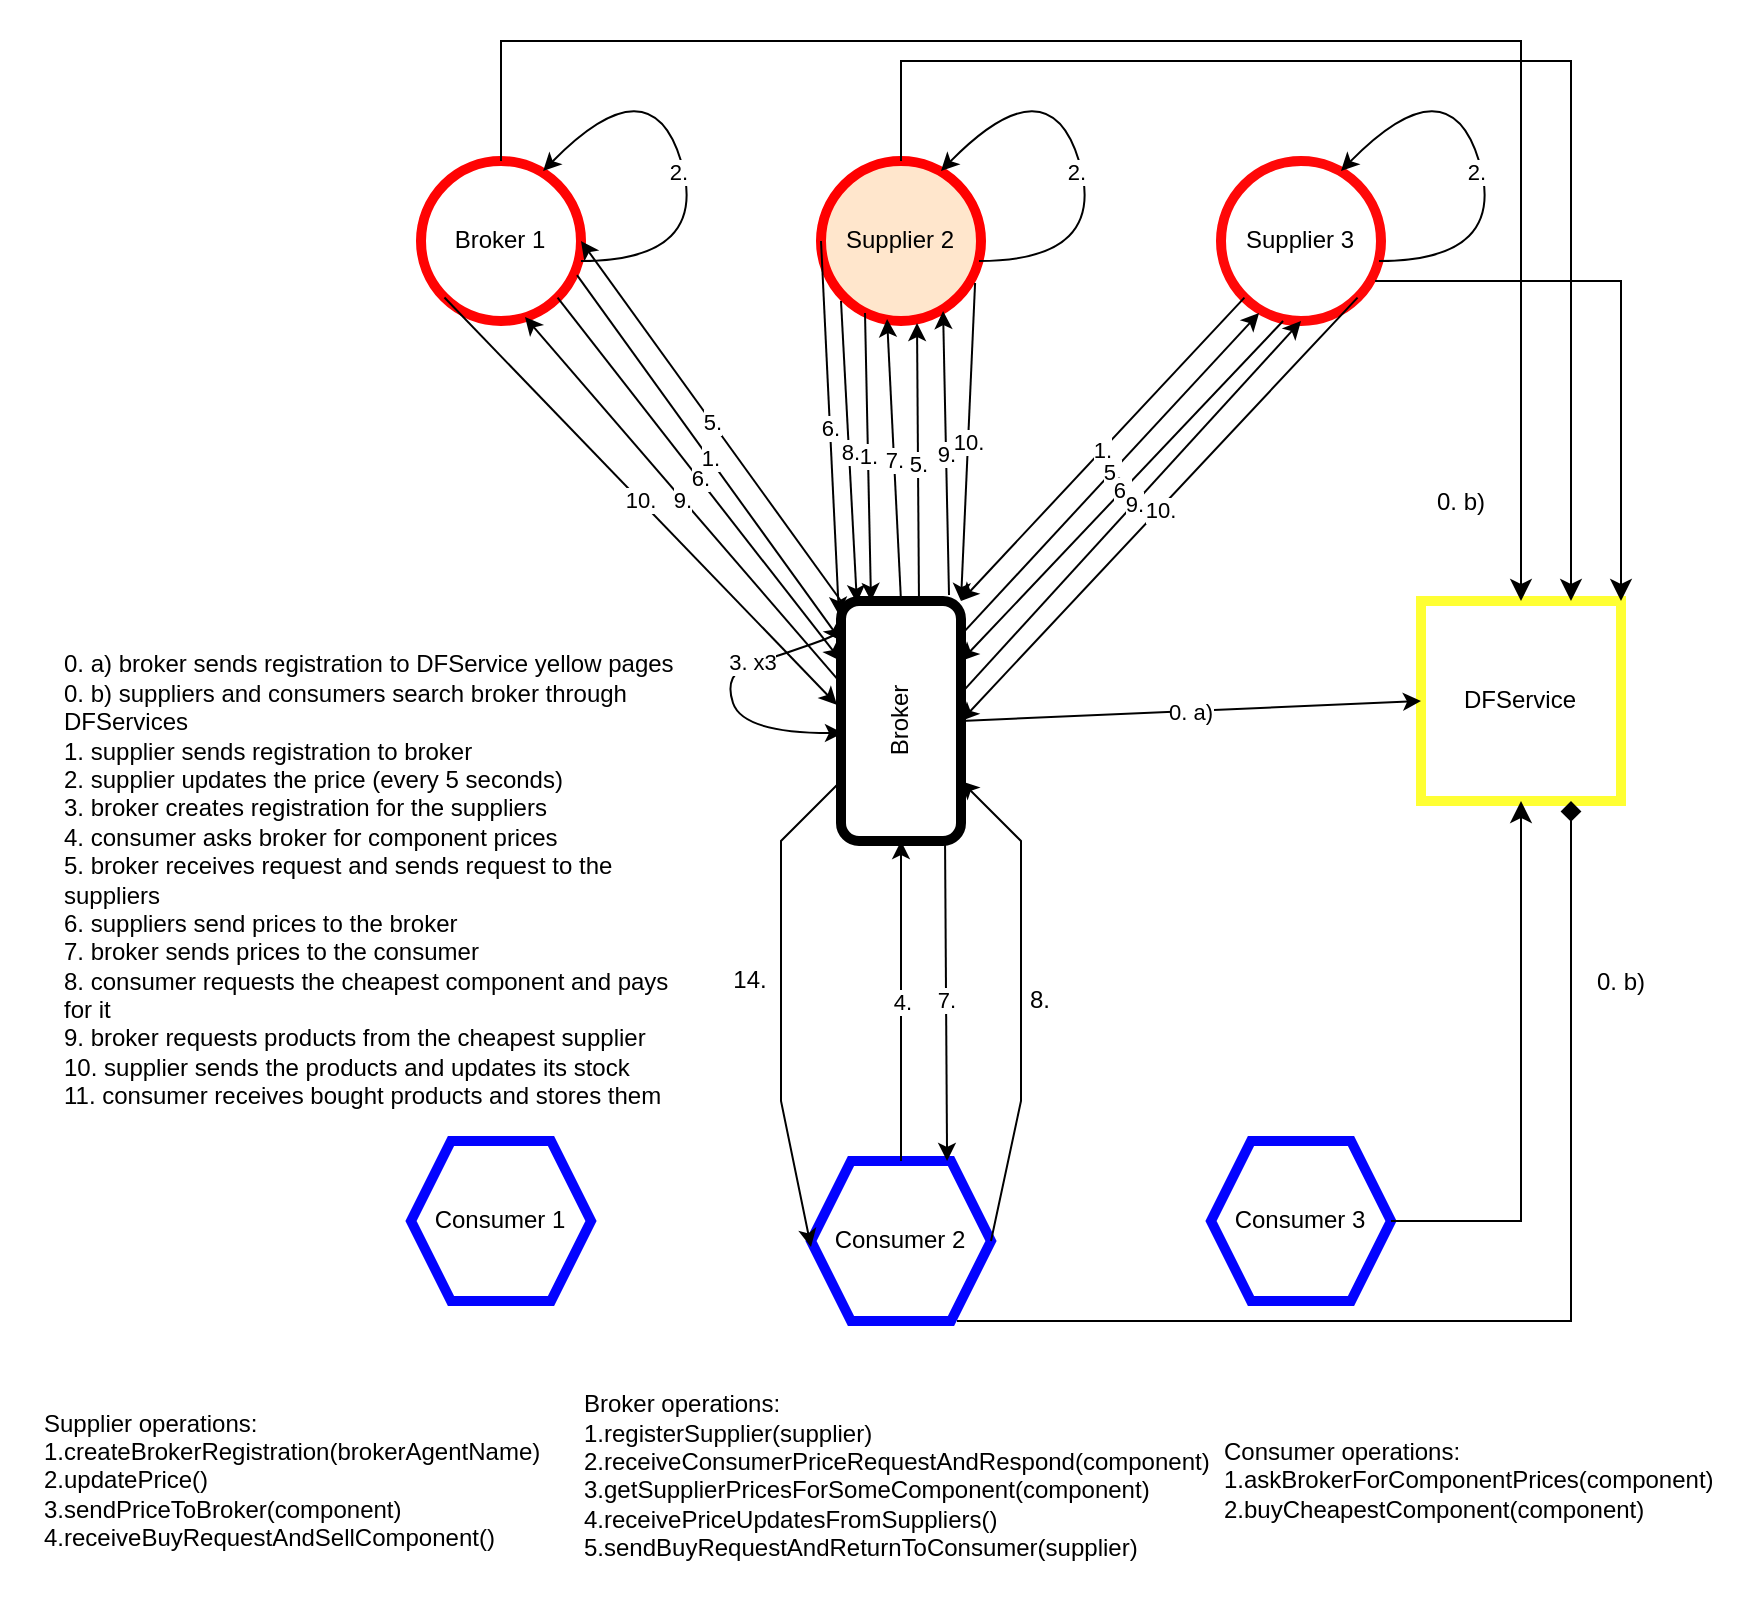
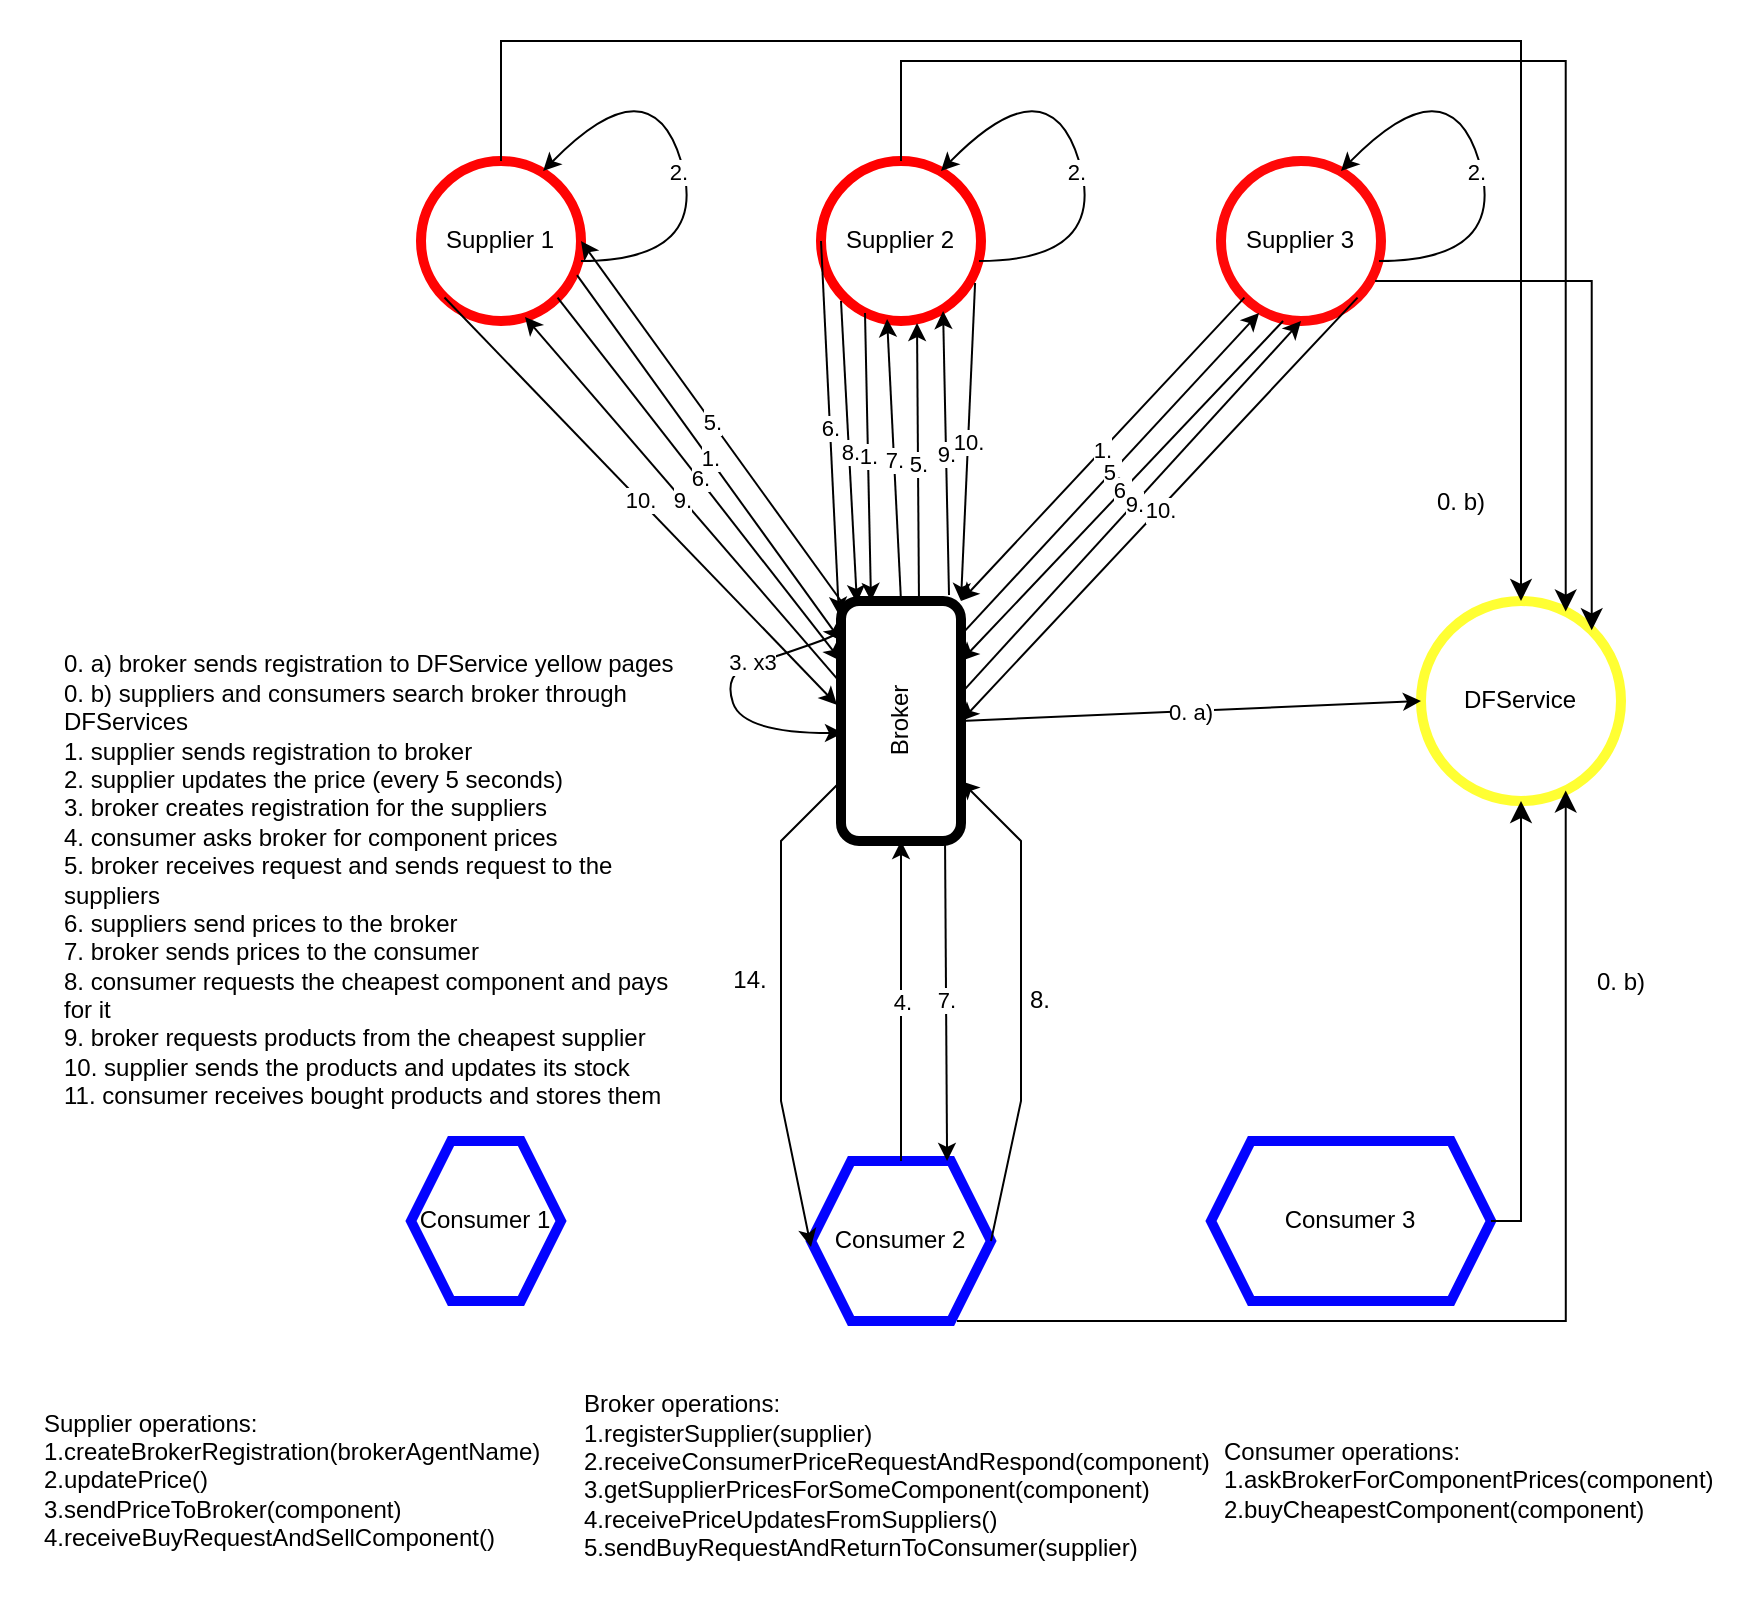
- <mxCell id="2" value="Broker 1" style="ellipse;whiteSpace=wrap;html=1;aspect=fixed;strokeColor=#FF0303;strokeWidth=5;" parent="1" vertex="1"><mxGeometry x="210" y="80" width="80" height="80" as="geometry" /></mxCell>
+ <mxCell id="2" value="Supplier 1" style="ellipse;whiteSpace=wrap;html=1;aspect=fixed;strokeColor=#FF0303;strokeWidth=5;" parent="1" vertex="1"><mxGeometry x="210" y="80" width="80" height="80" as="geometry" /></mxCell>
- <mxCell id="3" value="Supplier 2" style="ellipse;whiteSpace=wrap;html=1;aspect=fixed;strokeColor=#FF0000;strokeWidth=5;fillColor=#ffe6cc;" parent="1" vertex="1"><mxGeometry x="410" y="80" width="80" height="80" as="geometry" /></mxCell>
+ <mxCell id="3" value="Supplier 2" style="ellipse;whiteSpace=wrap;html=1;aspect=fixed;strokeColor=#FF0000;strokeWidth=5;" parent="1" vertex="1"><mxGeometry x="410" y="80" width="80" height="80" as="geometry" /></mxCell>
- <mxCell id="31" value="&lt;div&gt;DFService&lt;/div&gt;" style="whiteSpace=wrap;html=1;aspect=fixed;strokeWidth=5;strokeColor=#FFFF33;" parent="1" vertex="1"><mxGeometry x="710" y="300" width="100" height="100" as="geometry" /></mxCell>
+ <mxCell id="31" value="&lt;div&gt;DFService&lt;/div&gt;" style="ellipse;whiteSpace=wrap;html=1;aspect=fixed;strokeWidth=5;strokeColor=#FFFF33;" parent="1" vertex="1"><mxGeometry x="710" y="300" width="100" height="100" as="geometry" /></mxCell>
- <mxCell id="36" value="" style="edgeStyle=segmentEdgeStyle;endArrow=diamond;html=1;curved=0;rounded=0;endSize=8;startSize=8;entryX=0.75;entryY=1;entryDx=0;entryDy=0;exitX=0.811;exitY=1;exitDx=0;exitDy=0;exitPerimeter=0;" parent="1" source="7" target="31" edge="1"><mxGeometry width="50" height="50" relative="1" as="geometry"><mxPoint x="705" y="610" as="sourcePoint" /><mxPoint x="770" y="410" as="targetPoint" /></mxGeometry></mxCell>
+ <mxCell id="36" value="" style="edgeStyle=segmentEdgeStyle;endArrow=classic;html=1;curved=0;rounded=0;endSize=8;startSize=8;entryX=0.75;entryY=1;entryDx=0;entryDy=0;exitX=0.811;exitY=1;exitDx=0;exitDy=0;exitPerimeter=0;" parent="1" source="7" target="31" edge="1"><mxGeometry width="50" height="50" relative="1" as="geometry"><mxPoint x="705" y="610" as="sourcePoint" /><mxPoint x="770" y="410" as="targetPoint" /></mxGeometry></mxCell>
- <mxCell id="6" value="&lt;div&gt;Consumer 1&lt;br&gt;&lt;/div&gt;" style="shape=hexagon;perimeter=hexagonPerimeter2;whiteSpace=wrap;html=1;fixedSize=1;strokeColor=#0303FF;strokeWidth=5;" parent="1" vertex="1"><mxGeometry x="205" y="570" width="90" height="80" as="geometry" /></mxCell>
+ <mxCell id="6" value="&lt;div&gt;Consumer 1&lt;br&gt;&lt;/div&gt;" style="shape=hexagon;perimeter=hexagonPerimeter2;whiteSpace=wrap;html=1;fixedSize=1;strokeColor=#0303FF;strokeWidth=5;" parent="1" vertex="1"><mxGeometry x="205" y="570" width="75" height="80" as="geometry" /></mxCell>
- <mxCell id="8" value="&lt;div&gt;Consumer 3&lt;/div&gt;" style="shape=hexagon;perimeter=hexagonPerimeter2;whiteSpace=wrap;html=1;fixedSize=1;strokeColor=#0303FF;strokeWidth=5;" parent="1" vertex="1"><mxGeometry x="605" y="570" width="90" height="80" as="geometry" /></mxCell>
+ <mxCell id="8" value="&lt;div&gt;Consumer 3&lt;/div&gt;" style="shape=hexagon;perimeter=hexagonPerimeter2;whiteSpace=wrap;html=1;fixedSize=1;strokeColor=#0303FF;strokeWidth=5;" parent="1" vertex="1"><mxGeometry x="605" y="570" width="140" height="80" as="geometry" /></mxCell>
